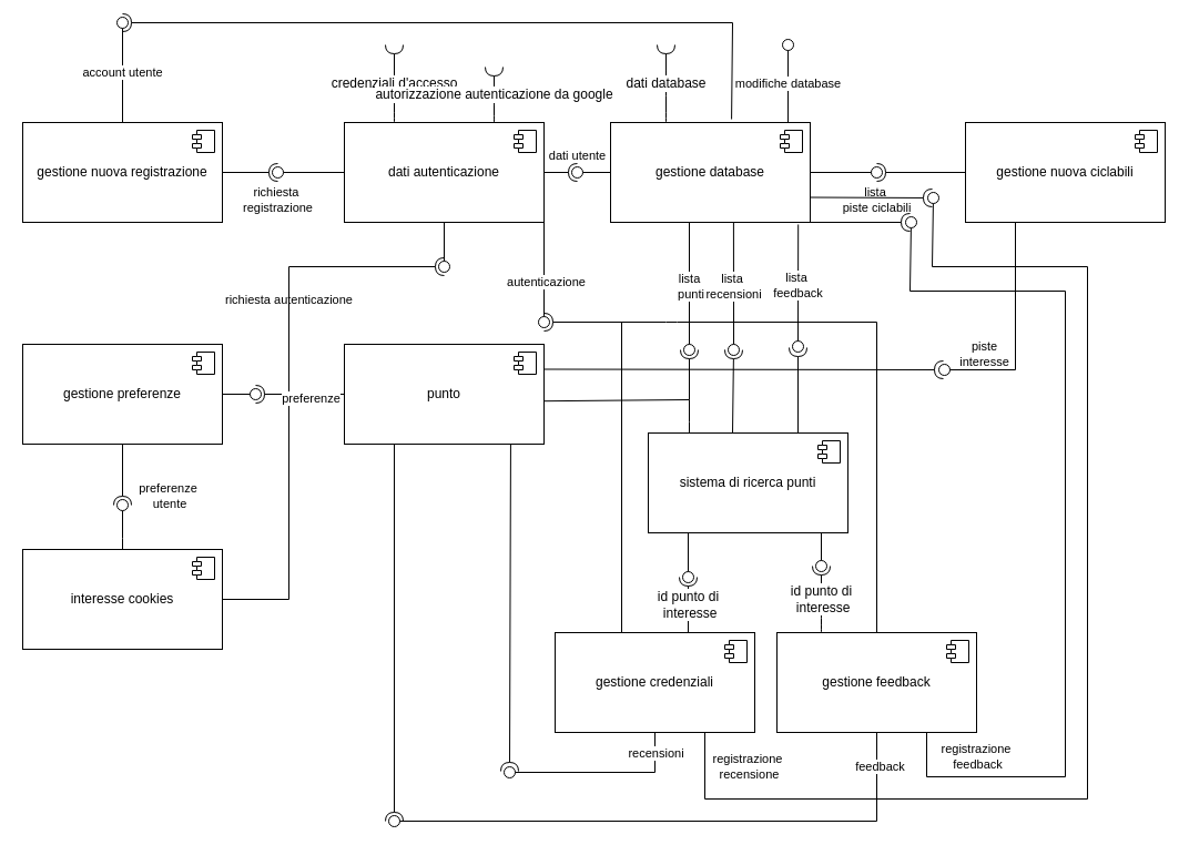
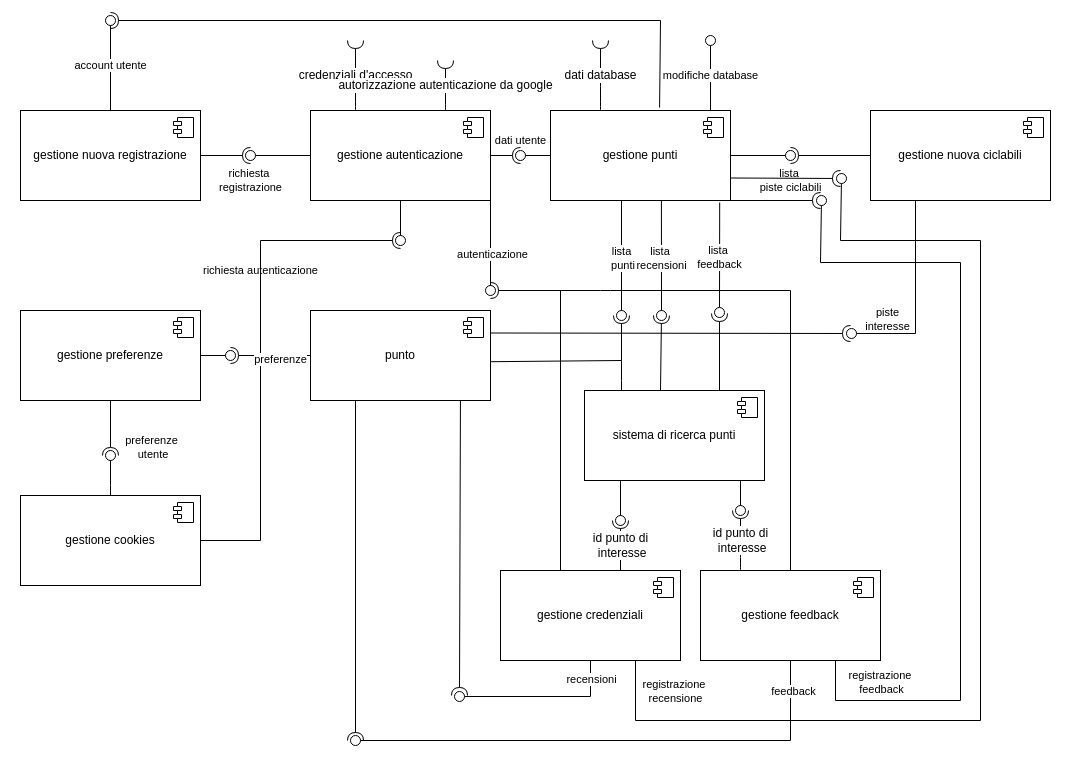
- <mxCell id="6" value="dati autenticazione" style="html=1;dropTarget=0;whiteSpace=wrap;" parent="1" vertex="1"><mxGeometry x="310" y="110" width="180" height="90" as="geometry" /></mxCell>
+ <mxCell id="6" value="gestione autenticazione" style="html=1;dropTarget=0;whiteSpace=wrap;" parent="1" vertex="1"><mxGeometry x="310" y="110" width="180" height="90" as="geometry" /></mxCell>
- <mxCell id="2" value="gestione database" style="html=1;dropTarget=0;whiteSpace=wrap;" parent="1" vertex="1"><mxGeometry x="550" y="110" width="180" height="90" as="geometry" /></mxCell>
+ <mxCell id="2" value="gestione punti" style="html=1;dropTarget=0;whiteSpace=wrap;" parent="1" vertex="1"><mxGeometry x="550" y="110" width="180" height="90" as="geometry" /></mxCell>
- <mxCell id="44" value="interesse cookies" style="html=1;dropTarget=0;whiteSpace=wrap;" parent="1" vertex="1"><mxGeometry x="20" y="495" width="180" height="90" as="geometry" /></mxCell>
+ <mxCell id="44" value="gestione cookies" style="html=1;dropTarget=0;whiteSpace=wrap;" parent="1" vertex="1"><mxGeometry x="20" y="495" width="180" height="90" as="geometry" /></mxCell>
